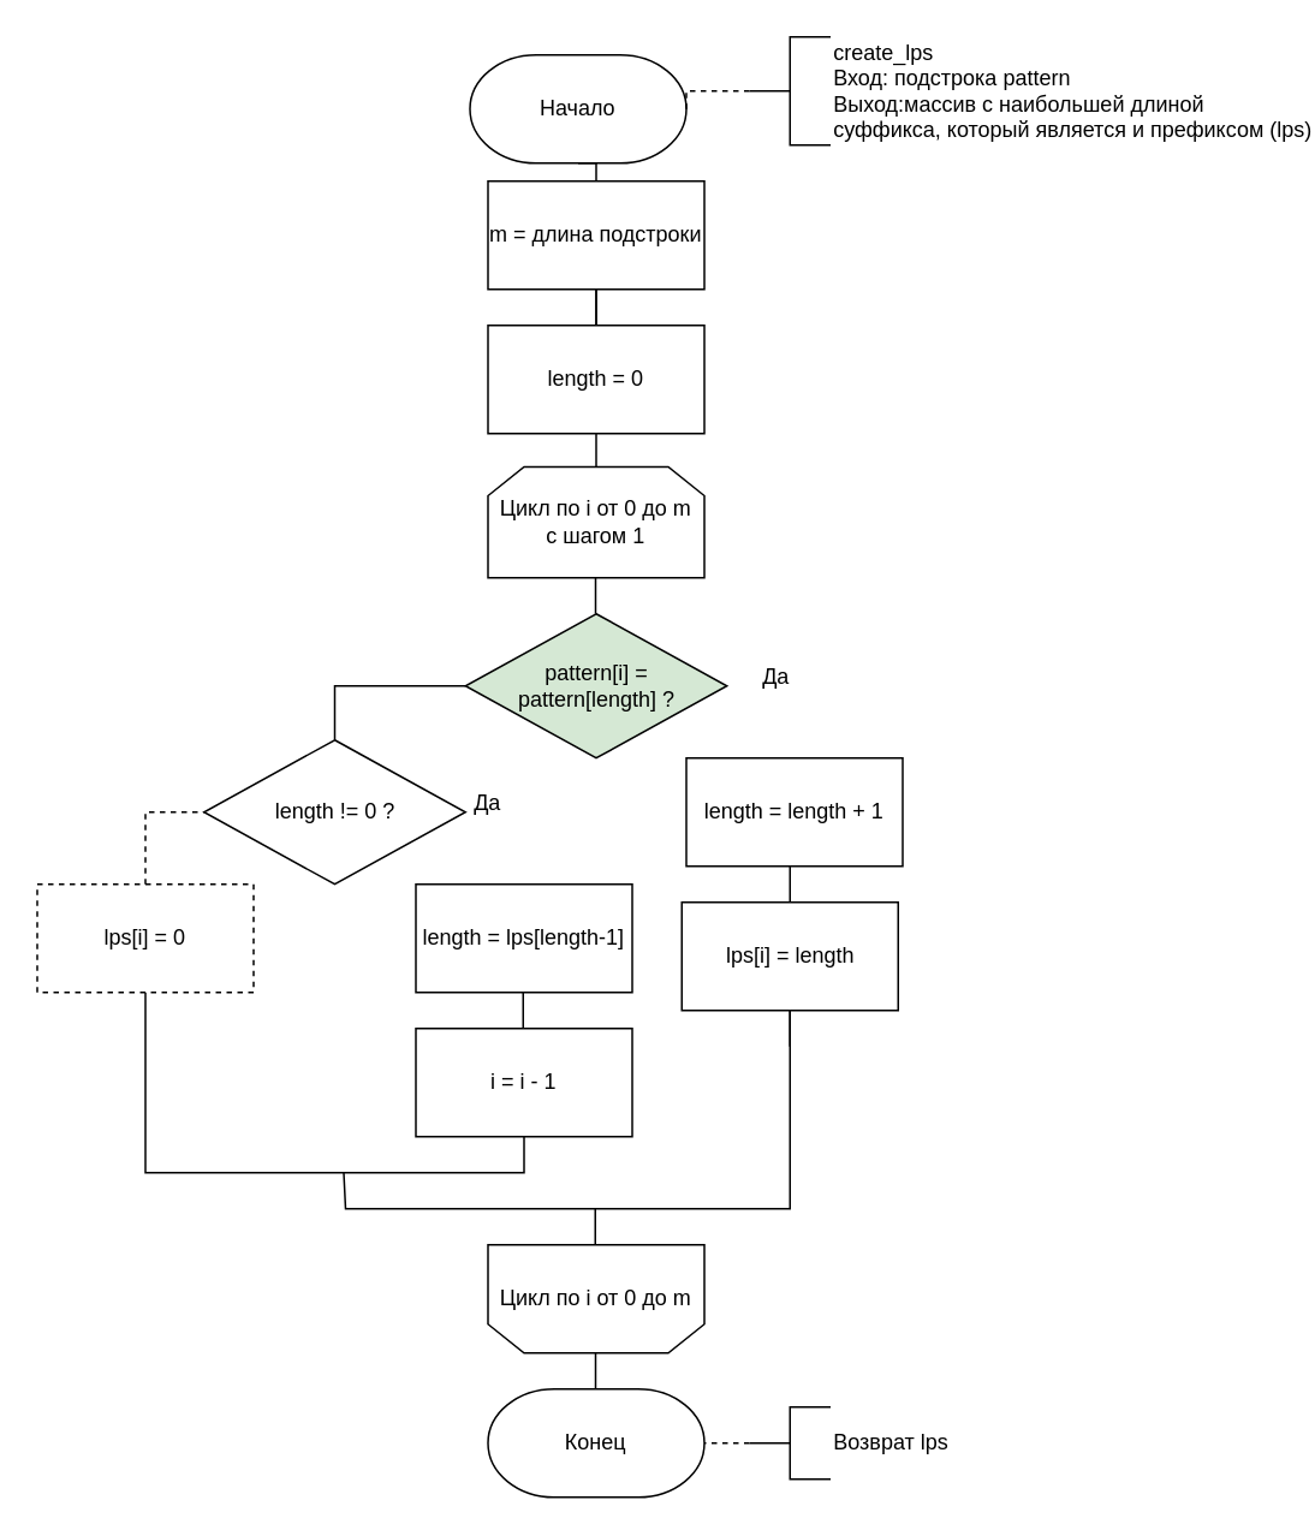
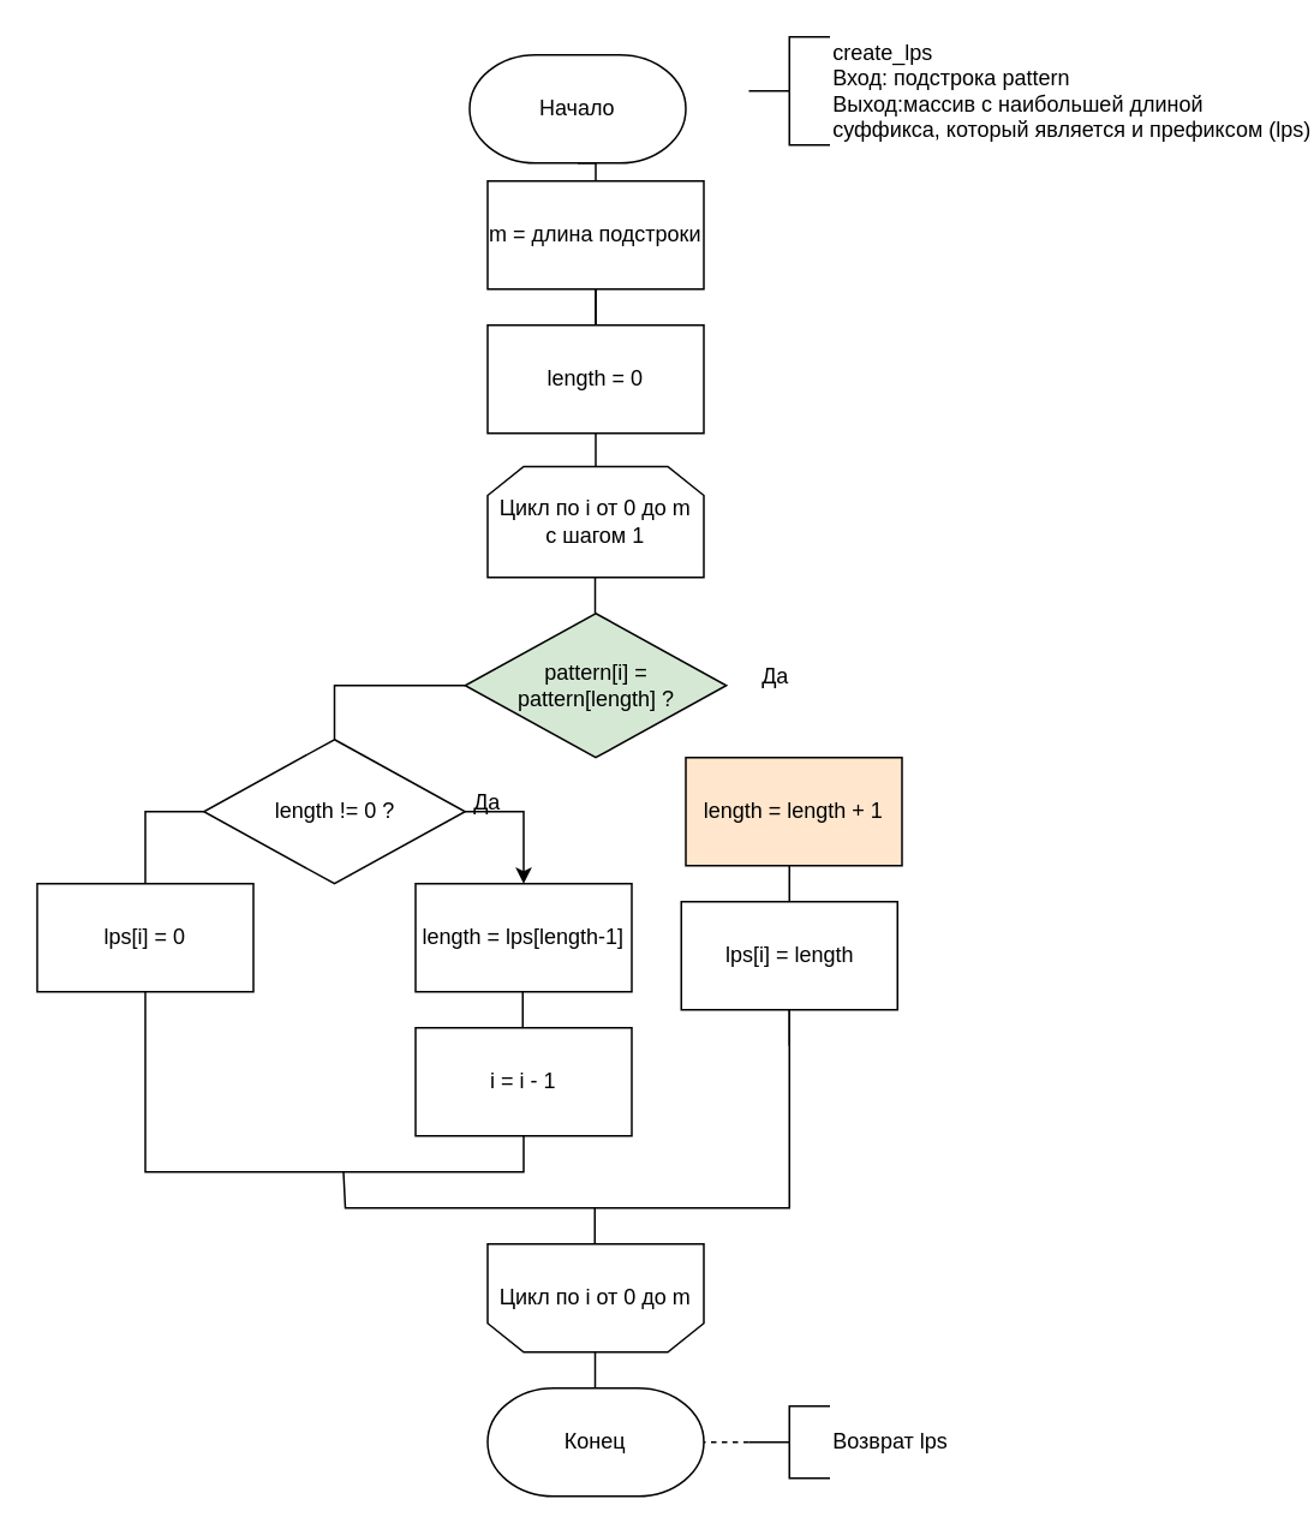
- <mxCell id="5" style="edgeStyle=orthogonalEdgeStyle;rounded=0;orthogonalLoop=1;jettySize=auto;html=1;exitX=0;exitY=0.5;exitDx=0;exitDy=0;exitPerimeter=0;entryX=1;entryY=0.5;entryDx=0;entryDy=0;entryPerimeter=0;endArrow=none;endFill=0;dashed=1;" parent="1" source="6" target="3" edge="1"><mxGeometry relative="1" as="geometry" /></mxCell>
- <mxCell id="17" value="length = length + 1" style="rounded=0;whiteSpace=wrap;html=1;absoluteArcSize=1;arcSize=14;strokeWidth=1;" vertex="1" parent="1"><mxGeometry x="380" y="420" width="120" height="60" as="geometry" /></mxCell>
+ <mxCell id="17" value="length = length + 1" style="rounded=0;whiteSpace=wrap;html=1;absoluteArcSize=1;arcSize=14;strokeWidth=1;fillColor=#ffe6cc;" vertex="1" parent="1"><mxGeometry x="380" y="420" width="120" height="60" as="geometry" /></mxCell>
+ <mxCell id="19" style="edgeStyle=orthogonalEdgeStyle;rounded=0;orthogonalLoop=1;jettySize=auto;html=1;exitX=1;exitY=0.5;exitDx=0;exitDy=0;entryX=0.5;entryY=0;entryDx=0;entryDy=0;" edge="1" parent="1" source="20" target="28"><mxGeometry relative="1" as="geometry" /></mxCell>
- <mxCell id="31" value="" style="endArrow=none;html=1;rounded=0;entryX=0;entryY=0.5;entryDx=0;entryDy=0;exitX=0.5;exitY=0;exitDx=0;exitDy=0;dashed=1;" edge="1" parent="1" source="30" target="20"><mxGeometry width="50" height="50" relative="1" as="geometry"><mxPoint x="350" y="580" as="sourcePoint" /><mxPoint x="400" y="530" as="targetPoint" /><Array as="points"><mxPoint x="80" y="450" /></Array></mxGeometry></mxCell>
+ <mxCell id="31" value="" style="endArrow=none;html=1;rounded=0;entryX=0;entryY=0.5;entryDx=0;entryDy=0;exitX=0.5;exitY=0;exitDx=0;exitDy=0;" edge="1" parent="1" source="30" target="20"><mxGeometry width="50" height="50" relative="1" as="geometry"><mxPoint x="350" y="580" as="sourcePoint" /><mxPoint x="400" y="530" as="targetPoint" /><Array as="points"><mxPoint x="80" y="450" /></Array></mxGeometry></mxCell>
- <mxCell id="30" value="lps[i] = 0" style="rounded=0;whiteSpace=wrap;html=1;absoluteArcSize=1;arcSize=14;strokeWidth=1;dashed=1;" vertex="1" parent="1"><mxGeometry x="20" y="490" width="120" height="60" as="geometry" /></mxCell>
+ <mxCell id="30" value="lps[i] = 0" style="rounded=0;whiteSpace=wrap;html=1;absoluteArcSize=1;arcSize=14;strokeWidth=1;" vertex="1" parent="1"><mxGeometry x="20" y="490" width="120" height="60" as="geometry" /></mxCell>
